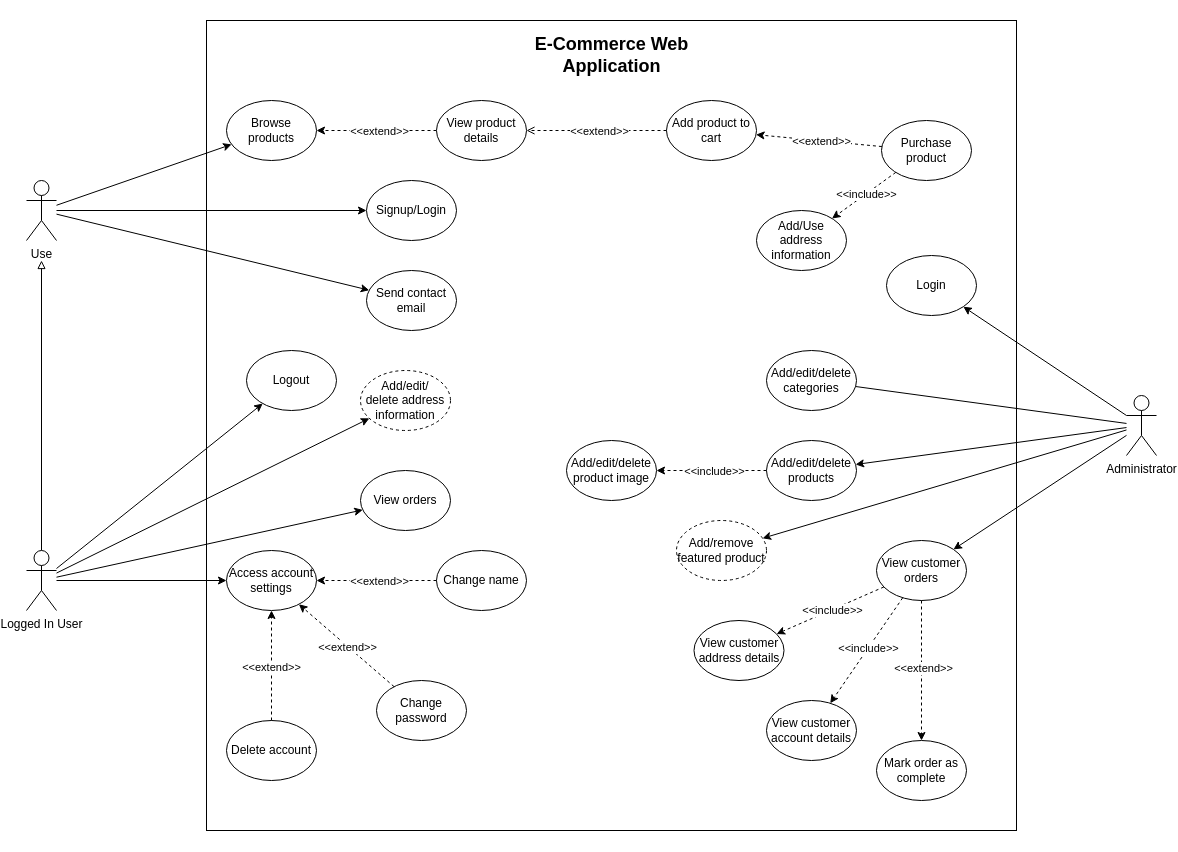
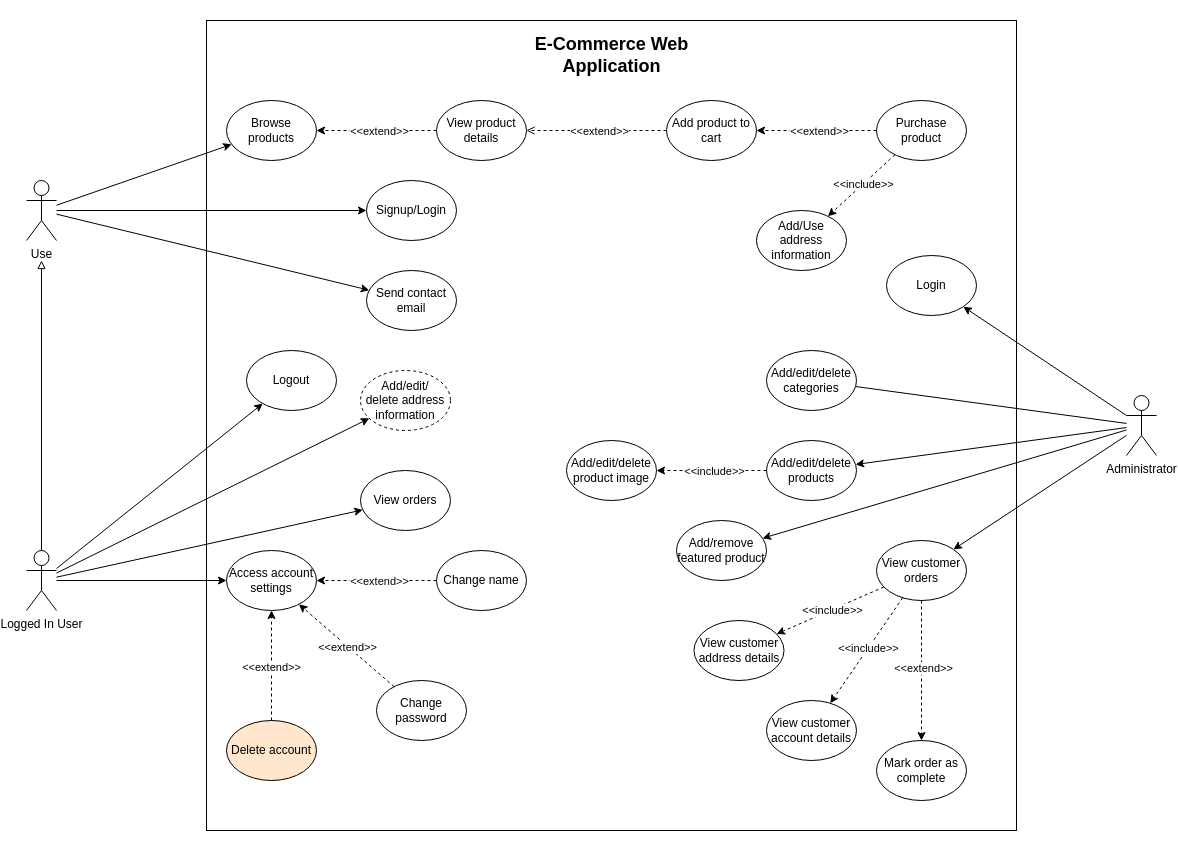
- <mxCell id="11" value="Purchase product" style="ellipse;whiteSpace=wrap;html=1;" parent="1" vertex="1"><mxGeometry x="875" y="120" width="90" height="60" as="geometry" /></mxCell>
+ <mxCell id="11" value="Purchase product" style="ellipse;whiteSpace=wrap;html=1;" parent="1" vertex="1"><mxGeometry x="870" y="100" width="90" height="60" as="geometry" /></mxCell>
- <mxCell id="54" value="Add/remove featured product" style="ellipse;whiteSpace=wrap;html=1;dashed=1;" parent="1" vertex="1"><mxGeometry x="670" y="520" width="90" height="60" as="geometry" /></mxCell>
+ <mxCell id="54" value="Add/remove featured product" style="ellipse;whiteSpace=wrap;html=1;" parent="1" vertex="1"><mxGeometry x="670" y="520" width="90" height="60" as="geometry" /></mxCell>
- <mxCell id="31" value="Delete account" style="ellipse;whiteSpace=wrap;html=1;" parent="1" vertex="1"><mxGeometry x="220" y="720" width="90" height="60" as="geometry" /></mxCell>
+ <mxCell id="31" value="Delete account" style="ellipse;whiteSpace=wrap;html=1;fillColor=#ffe6cc;" parent="1" vertex="1"><mxGeometry x="220" y="720" width="90" height="60" as="geometry" /></mxCell>
